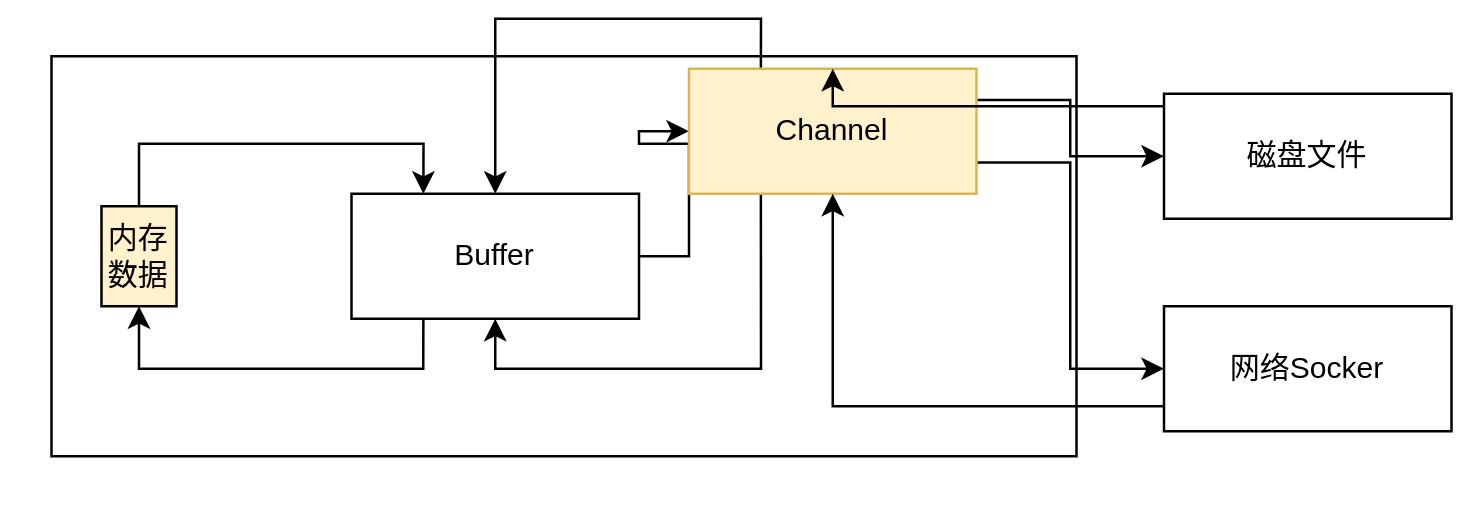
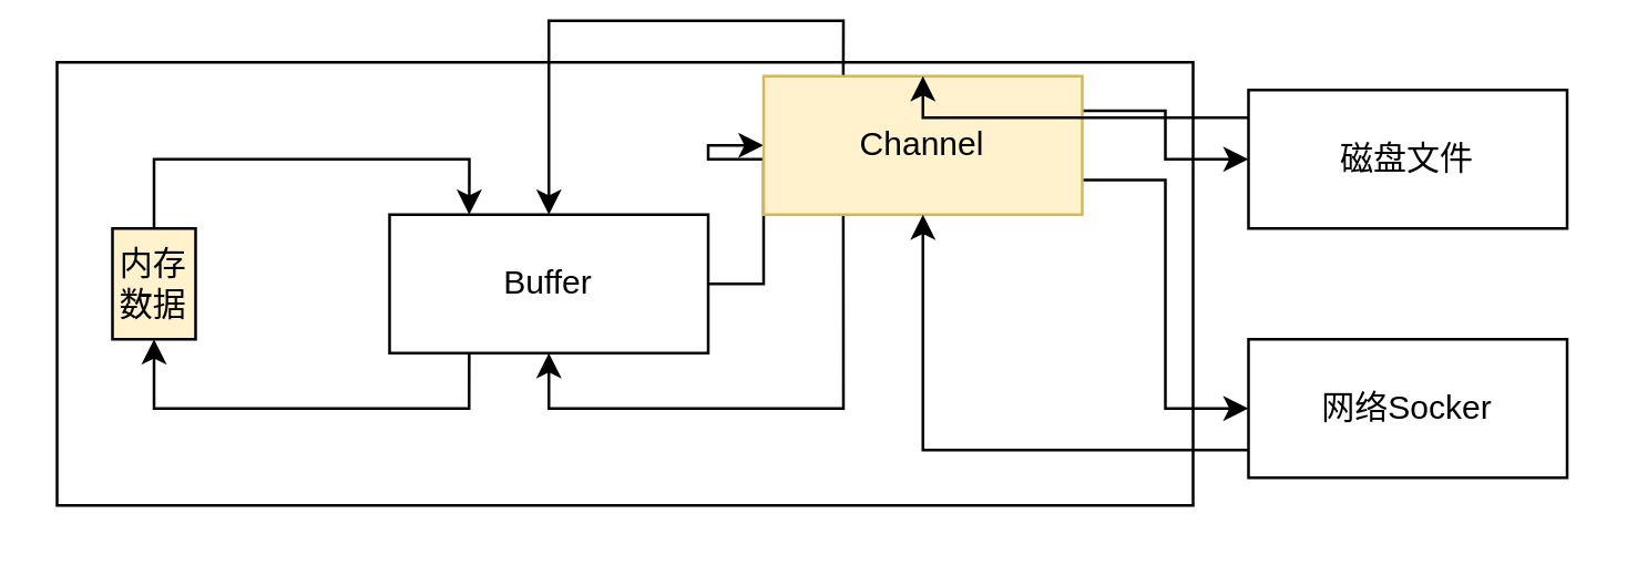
- <mxCell id="14" value="磁盘文件" style="rounded=0;whiteSpace=wrap;html=1;" vertex="1" parent="1"><mxGeometry x="465" y="35" width="115" height="50" as="geometry" /></mxCell>
+ <mxCell id="14" value="磁盘文件" style="rounded=0;whiteSpace=wrap;html=1;" vertex="1" parent="1"><mxGeometry x="450" y="30" width="115" height="50" as="geometry" /></mxCell>
- <mxCell id="16" value="网络Socker" style="rounded=0;whiteSpace=wrap;html=1;" vertex="1" parent="1"><mxGeometry x="465" y="120" width="115" height="50" as="geometry" /></mxCell>
+ <mxCell id="16" value="网络Socker" style="rounded=0;whiteSpace=wrap;html=1;" vertex="1" parent="1"><mxGeometry x="450" y="120" width="115" height="50" as="geometry" /></mxCell>
